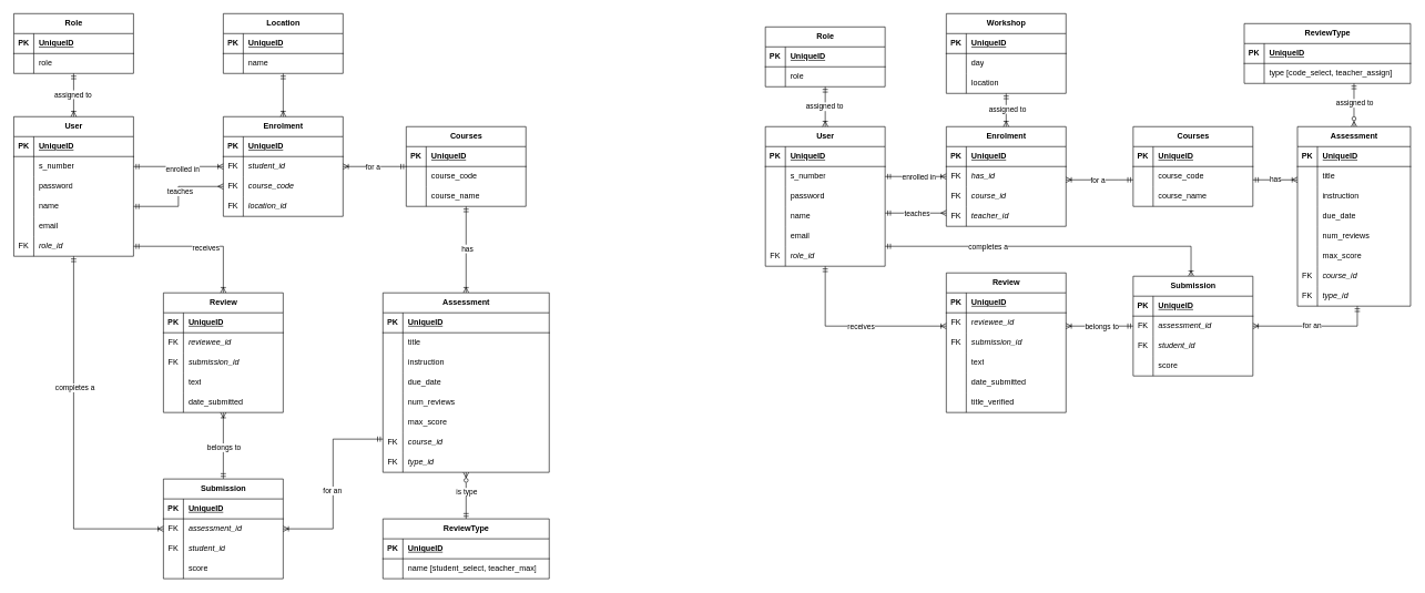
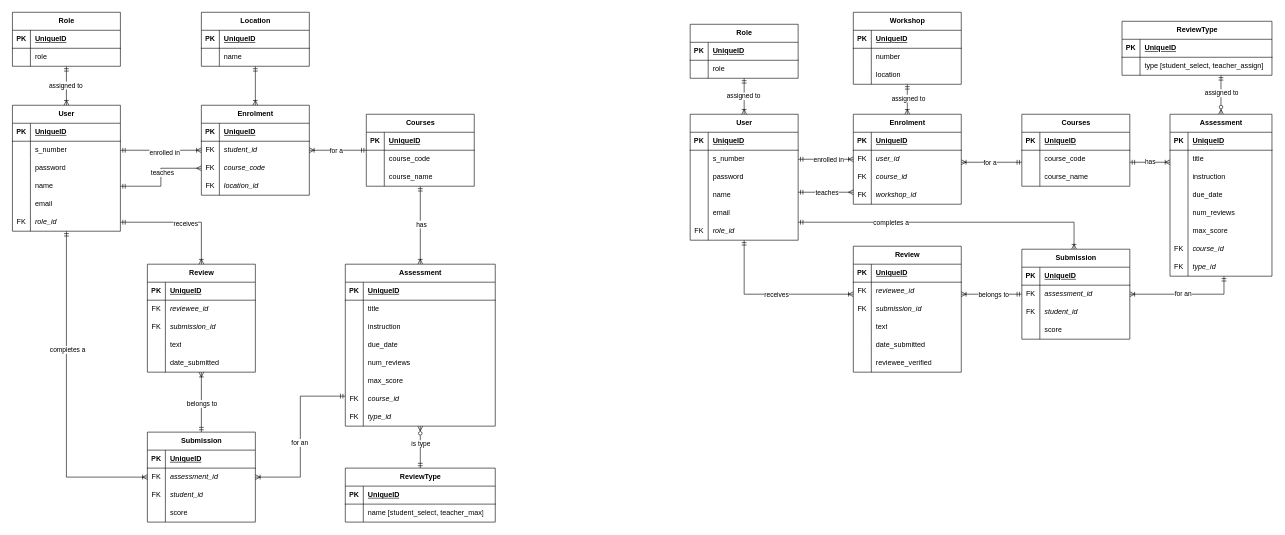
- <mxCell id="281" value="day" style="shape=partialRectangle;connectable=0;fillColor=none;top=0;left=0;bottom=0;right=0;align=left;spacingLeft=6;overflow=hidden;whiteSpace=wrap;html=1;" parent="279" vertex="1"><mxGeometry x="30" width="150" height="30" as="geometry"><mxRectangle width="150" height="30" as="alternateBounds" /></mxGeometry></mxCell>
+ <mxCell id="281" value="number" style="shape=partialRectangle;connectable=0;fillColor=none;top=0;left=0;bottom=0;right=0;align=left;spacingLeft=6;overflow=hidden;whiteSpace=wrap;html=1;" parent="279" vertex="1"><mxGeometry x="30" width="150" height="30" as="geometry"><mxRectangle width="150" height="30" as="alternateBounds" /></mxGeometry></mxCell>
- <mxCell id="253" value="type [code_select, teacher_assign]" style="shape=partialRectangle;connectable=0;fillColor=none;top=0;left=0;bottom=0;right=0;align=left;spacingLeft=6;overflow=hidden;whiteSpace=wrap;html=1;" parent="251" vertex="1"><mxGeometry x="30" width="220" height="30" as="geometry"><mxRectangle width="220" height="30" as="alternateBounds" /></mxGeometry></mxCell>
+ <mxCell id="253" value="type [student_select, teacher_assign]" style="shape=partialRectangle;connectable=0;fillColor=none;top=0;left=0;bottom=0;right=0;align=left;spacingLeft=6;overflow=hidden;whiteSpace=wrap;html=1;" parent="251" vertex="1"><mxGeometry x="30" width="220" height="30" as="geometry"><mxRectangle width="220" height="30" as="alternateBounds" /></mxGeometry></mxCell>
- <mxCell id="183" value="&lt;i&gt;has_id&amp;nbsp;&lt;/i&gt;" style="shape=partialRectangle;connectable=0;fillColor=none;top=0;left=0;bottom=0;right=0;align=left;spacingLeft=6;overflow=hidden;whiteSpace=wrap;html=1;" parent="181" vertex="1"><mxGeometry x="30" width="150" height="30" as="geometry"><mxRectangle width="150" height="30" as="alternateBounds" /></mxGeometry></mxCell>
+ <mxCell id="183" value="&lt;i&gt;user_id&amp;nbsp;&lt;/i&gt;" style="shape=partialRectangle;connectable=0;fillColor=none;top=0;left=0;bottom=0;right=0;align=left;spacingLeft=6;overflow=hidden;whiteSpace=wrap;html=1;" parent="181" vertex="1"><mxGeometry x="30" width="150" height="30" as="geometry"><mxRectangle width="150" height="30" as="alternateBounds" /></mxGeometry></mxCell>
- <mxCell id="189" value="&lt;i&gt;teacher_id&amp;nbsp;&lt;/i&gt;" style="shape=partialRectangle;connectable=0;fillColor=none;top=0;left=0;bottom=0;right=0;align=left;spacingLeft=6;overflow=hidden;whiteSpace=wrap;html=1;" parent="187" vertex="1"><mxGeometry x="30" width="150" height="30" as="geometry"><mxRectangle width="150" height="30" as="alternateBounds" /></mxGeometry></mxCell>
+ <mxCell id="189" value="&lt;i&gt;workshop_id&amp;nbsp;&lt;/i&gt;" style="shape=partialRectangle;connectable=0;fillColor=none;top=0;left=0;bottom=0;right=0;align=left;spacingLeft=6;overflow=hidden;whiteSpace=wrap;html=1;" parent="187" vertex="1"><mxGeometry x="30" width="150" height="30" as="geometry"><mxRectangle width="150" height="30" as="alternateBounds" /></mxGeometry></mxCell>
- <mxCell id="235" value="title_verified" style="shape=partialRectangle;connectable=0;fillColor=none;top=0;left=0;bottom=0;right=0;align=left;spacingLeft=6;overflow=hidden;whiteSpace=wrap;html=1;" parent="233" vertex="1"><mxGeometry x="30" width="150" height="30" as="geometry"><mxRectangle width="150" height="30" as="alternateBounds" /></mxGeometry></mxCell>
+ <mxCell id="235" value="reviewee_verified" style="shape=partialRectangle;connectable=0;fillColor=none;top=0;left=0;bottom=0;right=0;align=left;spacingLeft=6;overflow=hidden;whiteSpace=wrap;html=1;" parent="233" vertex="1"><mxGeometry x="30" width="150" height="30" as="geometry"><mxRectangle width="150" height="30" as="alternateBounds" /></mxGeometry></mxCell>
